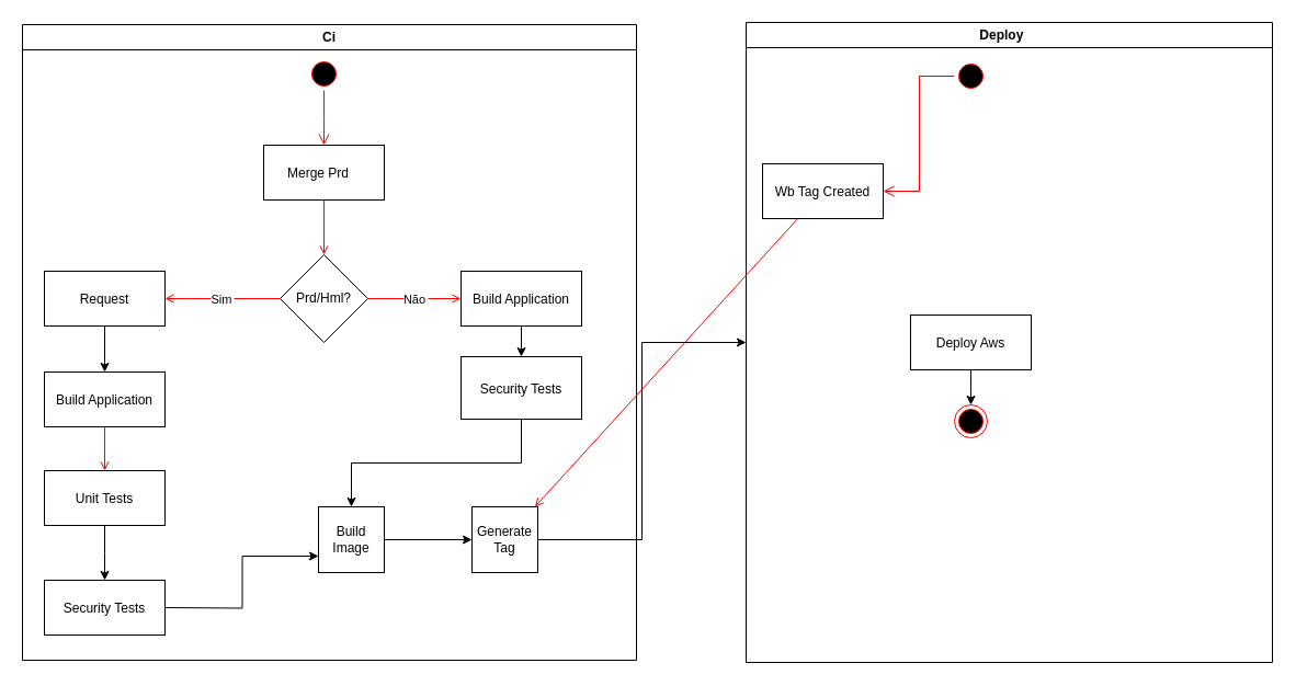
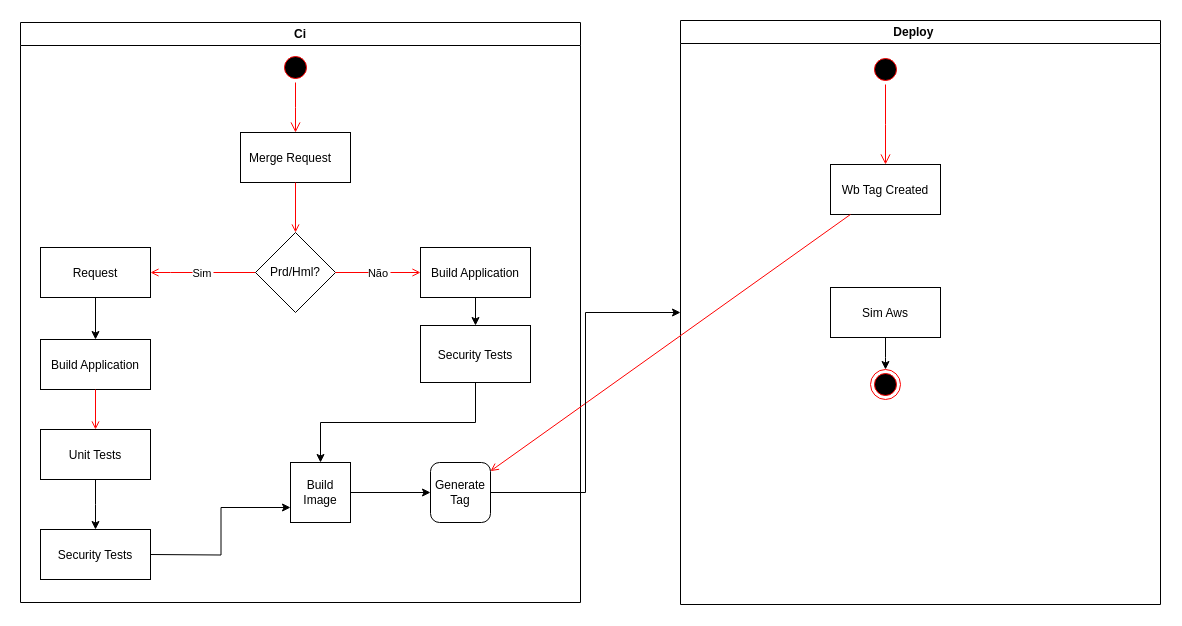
- <mxCell id="5" value="Merge Prd   " style="" parent="2" vertex="1"><mxGeometry x="220" y="110" width="110" height="50" as="geometry" /></mxCell>
+ <mxCell id="5" value="Merge Request   " style="" parent="2" vertex="1"><mxGeometry x="220" y="110" width="110" height="50" as="geometry" /></mxCell>
- <mxCell id="28" value="Wb Tag Created" style="" parent="25" vertex="1"><mxGeometry x="15" y="129" width="110" height="50" as="geometry" /></mxCell>
+ <mxCell id="28" value="Wb Tag Created" style="" parent="25" vertex="1"><mxGeometry x="150" y="144" width="110" height="50" as="geometry" /></mxCell>
- <mxCell id="30" value="Deploy Aws" style="" parent="25" vertex="1"><mxGeometry x="150" y="267" width="110" height="50" as="geometry" /></mxCell>
+ <mxCell id="30" value="Sim Aws" style="" parent="25" vertex="1"><mxGeometry x="150" y="267" width="110" height="50" as="geometry" /></mxCell>
- <mxCell id="22" value="Generate Tag" style="whiteSpace=wrap;html=1;aspect=fixed;" vertex="1" parent="2"><mxGeometry x="410" y="440" width="60" height="60" as="geometry" /></mxCell>
+ <mxCell id="22" value="Generate Tag" style="whiteSpace=wrap;html=1;aspect=fixed;rounded=1;" vertex="1" parent="2"><mxGeometry x="410" y="440" width="60" height="60" as="geometry" /></mxCell>
